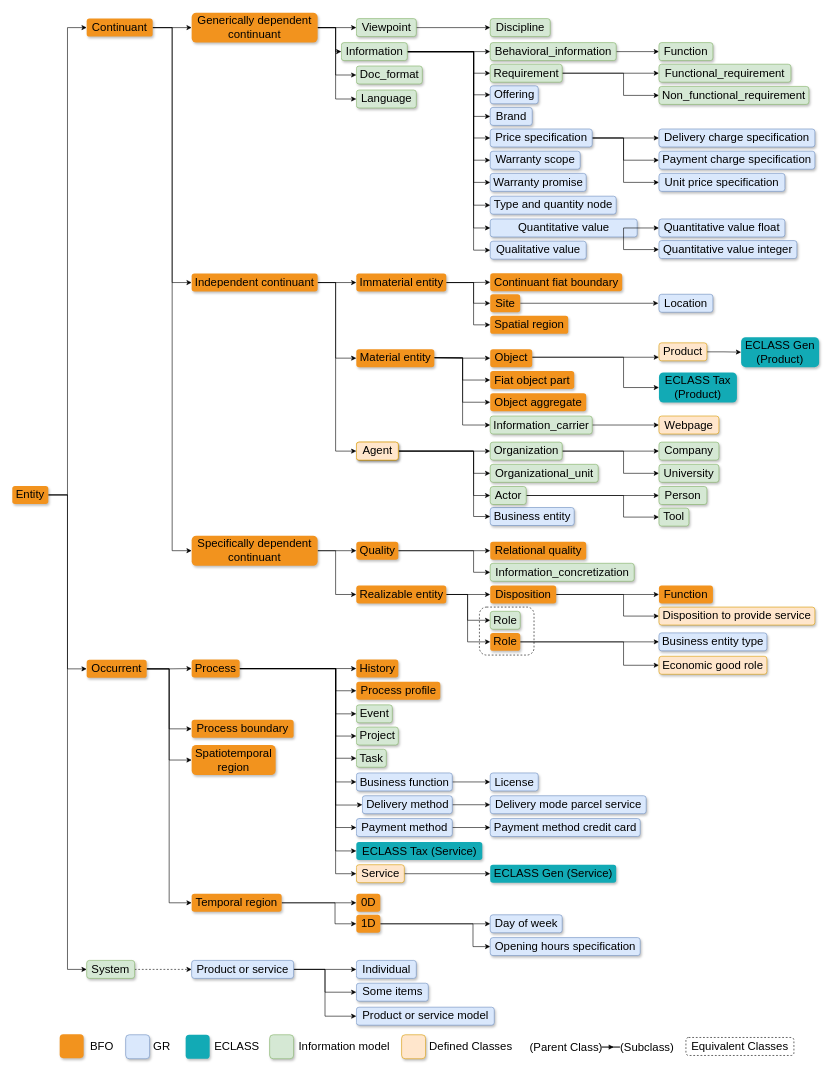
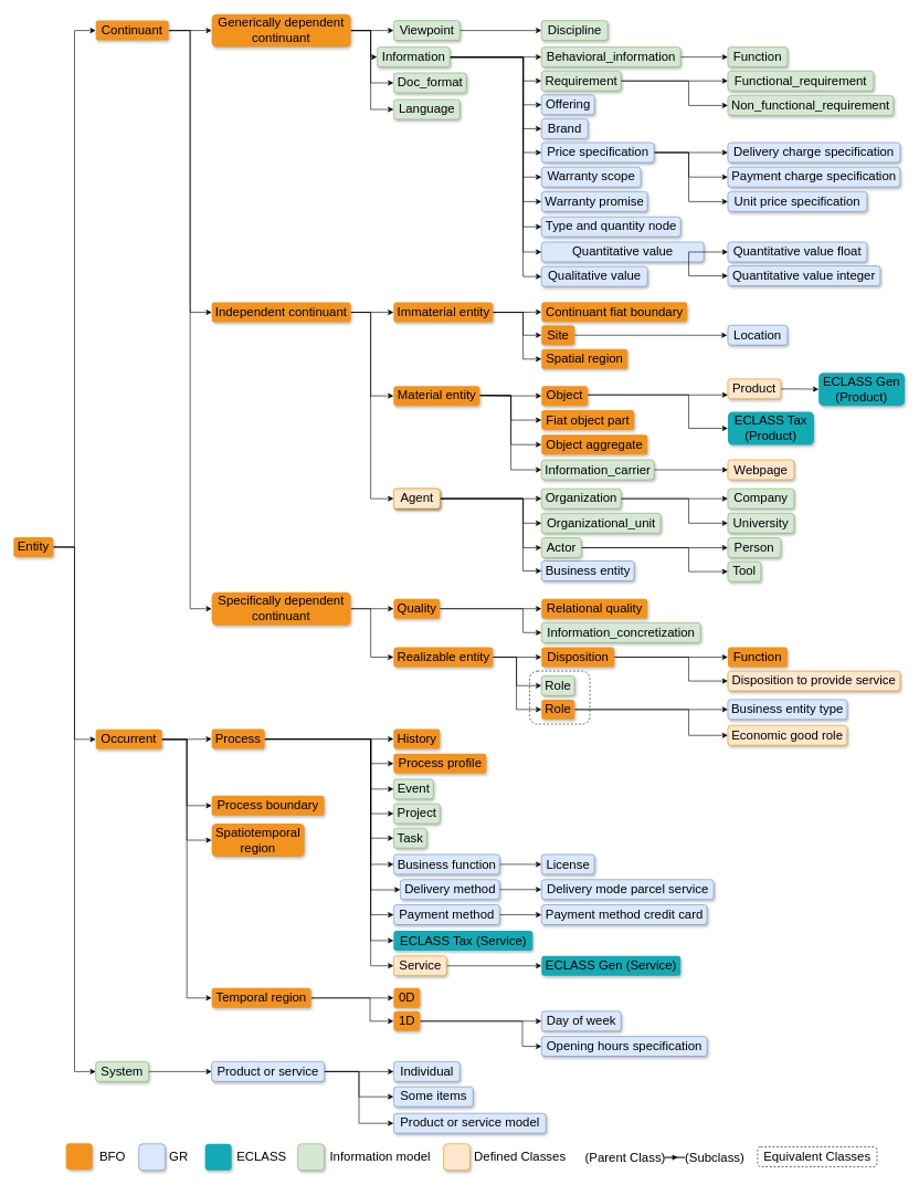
- <mxCell id="165" style="edgeStyle=orthogonalEdgeStyle;rounded=0;orthogonalLoop=1;jettySize=auto;html=1;exitX=1;exitY=0.5;exitDx=0;exitDy=0;entryX=0;entryY=0.5;entryDx=0;entryDy=0;fontSize=19;fontStyle=0;dashed=1;" parent="1" source="166" target="102" edge="1"><mxGeometry relative="1" as="geometry" /></mxCell>
+ <mxCell id="165" style="edgeStyle=orthogonalEdgeStyle;rounded=0;orthogonalLoop=1;jettySize=auto;html=1;exitX=1;exitY=0.5;exitDx=0;exitDy=0;entryX=0;entryY=0.5;entryDx=0;entryDy=0;fontSize=19;fontStyle=0;" parent="1" source="166" target="102" edge="1"><mxGeometry relative="1" as="geometry" /></mxCell>
